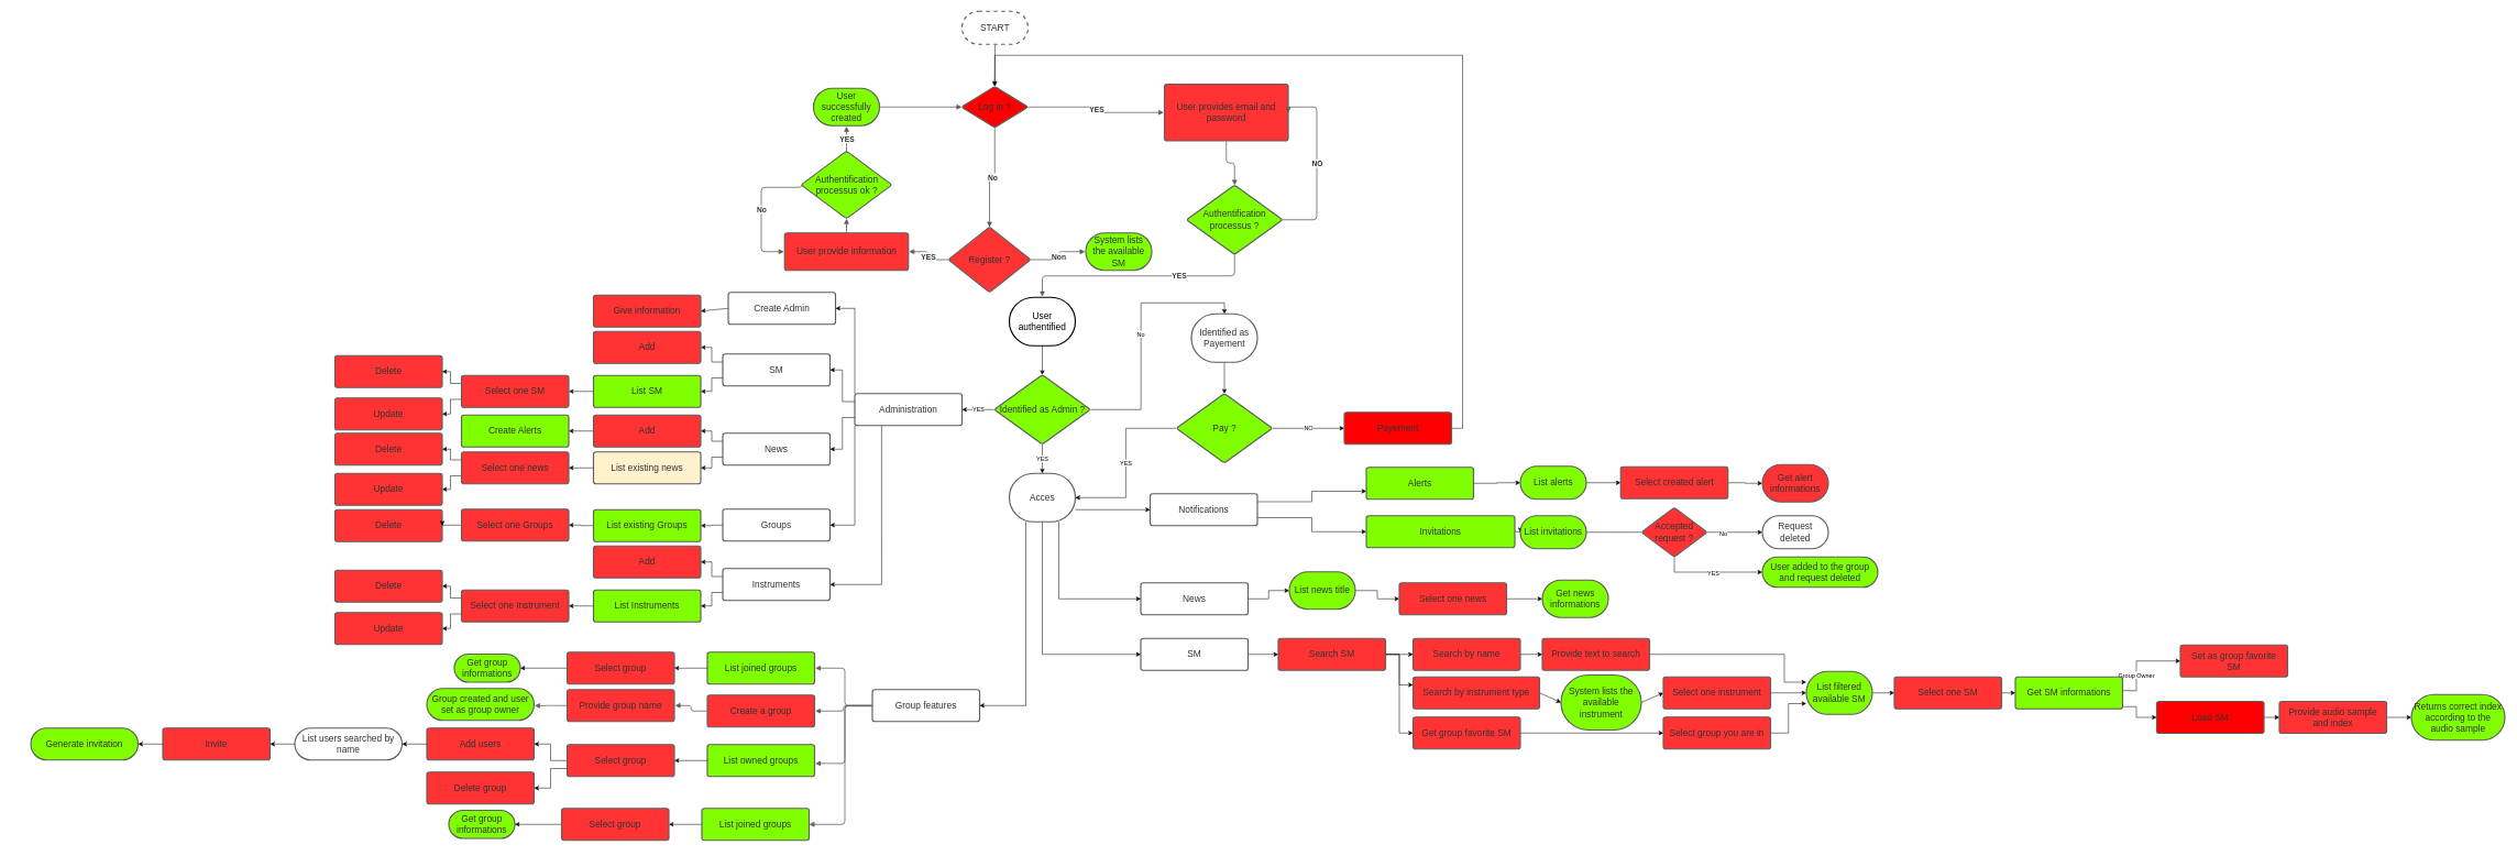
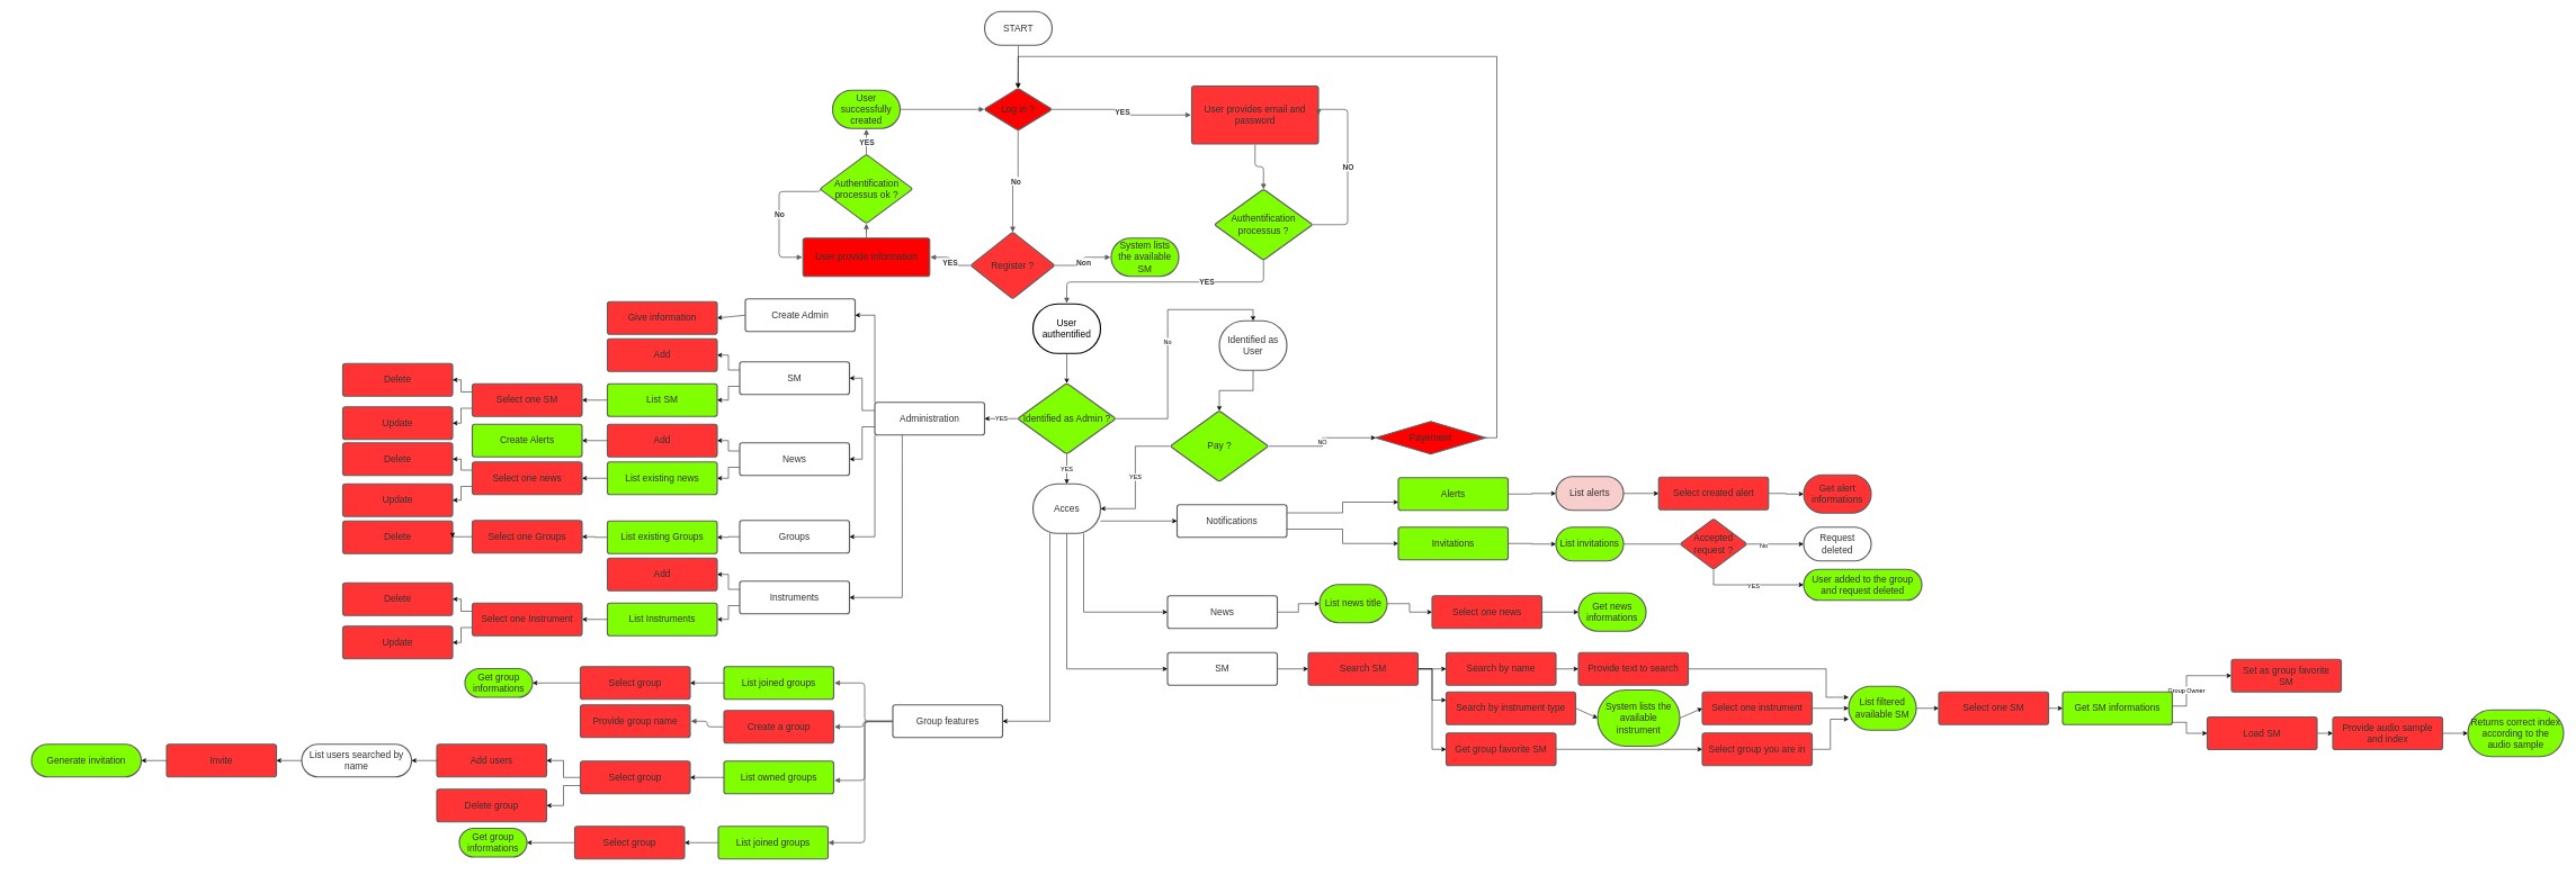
- <mxCell id="2" value="START" style="html=1;overflow=block;blockSpacing=1;whiteSpace=wrap;rounded=1;arcSize=50;fontSize=16.7;fontColor=#333333;align=center;spacing=3.8;strokeColor=#5e5e5e;strokeOpacity=100;strokeWidth=2.3;dashed=1;" parent="1" vertex="1"><mxGeometry x="1748" y="20" width="120" height="60" as="geometry" /></mxCell>
+ <mxCell id="2" value="START" style="html=1;overflow=block;blockSpacing=1;whiteSpace=wrap;rounded=1;arcSize=50;fontSize=16.7;fontColor=#333333;align=center;spacing=3.8;strokeColor=#5e5e5e;strokeOpacity=100;strokeWidth=2.3;" parent="1" vertex="1"><mxGeometry x="1748" y="20" width="120" height="60" as="geometry" /></mxCell>
- <mxCell id="12" value="User provide information" style="html=1;overflow=block;blockSpacing=1;whiteSpace=wrap;fontSize=16.7;fontColor=#333333;align=center;spacing=9;strokeColor=#5e5e5e;strokeOpacity=100;rounded=1;absoluteArcSize=1;arcSize=9;strokeWidth=2.3;fillColor=#FF3333;" parent="1" vertex="1"><mxGeometry x="1425.5" y="423" width="225" height="68" as="geometry" /></mxCell>
+ <mxCell id="12" value="User provide information" style="html=1;overflow=block;blockSpacing=1;whiteSpace=wrap;fontSize=16.7;fontColor=#333333;align=center;spacing=9;strokeColor=#5e5e5e;strokeOpacity=100;rounded=1;absoluteArcSize=1;arcSize=9;strokeWidth=2.3;fillColor=#ff0000;" parent="1" vertex="1"><mxGeometry x="1425.5" y="423" width="225" height="68" as="geometry" /></mxCell>
- <mxCell id="167" value="Identified as Payement" style="html=1;overflow=block;blockSpacing=1;whiteSpace=wrap;rounded=1;arcSize=50;fontSize=16.7;fontColor=#333333;align=center;spacing=3.8;strokeColor=#5e5e5e;strokeOpacity=100;strokeWidth=2.3;fillColor=#FFFFFF;" parent="1" vertex="1"><mxGeometry x="2165" y="570" width="120" height="88" as="geometry" /></mxCell>
+ <mxCell id="167" value="Identified as User" style="html=1;overflow=block;blockSpacing=1;whiteSpace=wrap;rounded=1;arcSize=50;fontSize=16.7;fontColor=#333333;align=center;spacing=3.8;strokeColor=#5e5e5e;strokeOpacity=100;strokeWidth=2.3;fillColor=#FFFFFF;" parent="1" vertex="1"><mxGeometry x="2165" y="570" width="120" height="88" as="geometry" /></mxCell>
- <mxCell id="170" value="Pay ?" style="html=1;overflow=block;blockSpacing=1;whiteSpace=wrap;rhombus;fontSize=16.7;fontColor=#333333;align=center;spacing=3.8;strokeColor=#5e5e5e;strokeOpacity=100;rounded=1;absoluteArcSize=1;arcSize=9;strokeWidth=2.3;fillColor=#80FF00;" parent="1" vertex="1"><mxGeometry x="2137.5" y="715" width="175" height="126" as="geometry" /></mxCell>
+ <mxCell id="170" value="Pay ?" style="html=1;overflow=block;blockSpacing=1;whiteSpace=wrap;rhombus;fontSize=16.7;fontColor=#333333;align=center;spacing=3.8;strokeColor=#5e5e5e;strokeOpacity=100;rounded=1;absoluteArcSize=1;arcSize=9;strokeWidth=2.3;fillColor=#80FF00;" parent="1" vertex="1"><mxGeometry x="2077.5" y="730" width="175" height="126" as="geometry" /></mxCell>
- <mxCell id="177" value="Payement" style="html=1;overflow=block;blockSpacing=1;whiteSpace=wrap;fontSize=16.7;fontColor=#333333;align=center;spacing=9;strokeColor=#5e5e5e;strokeOpacity=100;rounded=1;absoluteArcSize=1;arcSize=9;strokeWidth=2.3;fillColor=#FF0000;" parent="1" vertex="1"><mxGeometry x="2443" y="749" width="195" height="58" as="geometry" /></mxCell>
+ <mxCell id="177" value="Payement" style="rhombus;html=1;overflow=block;blockSpacing=1;whiteSpace=wrap;fontSize=16.7;fontColor=#333333;align=center;spacing=9;strokeColor=#5e5e5e;strokeOpacity=100;absoluteArcSize=1;arcSize=9;strokeWidth=2.3;fillColor=#FF0000;" parent="1" vertex="1"><mxGeometry x="2443" y="749" width="195" height="58" as="geometry" /></mxCell>
- <mxCell id="128" value="List existing news" style="html=1;overflow=block;blockSpacing=1;whiteSpace=wrap;fontSize=16.7;fontColor=#333333;align=center;spacing=9;strokeColor=#5e5e5e;strokeOpacity=100;rounded=1;absoluteArcSize=1;arcSize=9;strokeWidth=2.3;fillColor=#fff2cc;" parent="1" vertex="1"><mxGeometry x="1078" y="821" width="195" height="58" as="geometry" /></mxCell>
+ <mxCell id="128" value="List existing news" style="html=1;overflow=block;blockSpacing=1;whiteSpace=wrap;fontSize=16.7;fontColor=#333333;align=center;spacing=9;strokeColor=#5e5e5e;strokeOpacity=100;rounded=1;absoluteArcSize=1;arcSize=9;strokeWidth=2.3;fillColor=#80FF00;" parent="1" vertex="1"><mxGeometry x="1078" y="821" width="195" height="58" as="geometry" /></mxCell>
- <mxCell id="107" value="List alerts" style="html=1;overflow=block;blockSpacing=1;whiteSpace=wrap;rounded=1;arcSize=50;fontSize=16.7;fontColor=#333333;align=center;spacing=3.8;strokeColor=#5e5e5e;strokeOpacity=100;strokeWidth=2.3;fillColor=#80FF00;" parent="1" vertex="1"><mxGeometry x="2763" y="847" width="120" height="60" as="geometry" /></mxCell>
+ <mxCell id="107" value="List alerts" style="html=1;overflow=block;blockSpacing=1;whiteSpace=wrap;rounded=1;arcSize=50;fontSize=16.7;fontColor=#333333;align=center;spacing=3.8;strokeColor=#5e5e5e;strokeOpacity=100;strokeWidth=2.3;fillColor=#f8cecc;" parent="1" vertex="1"><mxGeometry x="2763" y="847" width="120" height="60" as="geometry" /></mxCell>
- <mxCell id="105" value="Invitations" style="html=1;overflow=block;blockSpacing=1;whiteSpace=wrap;fontSize=16.7;fontColor=#333333;align=center;spacing=9;strokeColor=#5e5e5e;strokeOpacity=100;rounded=1;absoluteArcSize=1;arcSize=9;strokeWidth=2.3;fillColor=#80FF00;" parent="1" vertex="1"><mxGeometry x="2483" y="937" width="270" height="58" as="geometry" /></mxCell>
+ <mxCell id="105" value="Invitations" style="html=1;overflow=block;blockSpacing=1;whiteSpace=wrap;fontSize=16.7;fontColor=#333333;align=center;spacing=9;strokeColor=#5e5e5e;strokeOpacity=100;rounded=1;absoluteArcSize=1;arcSize=9;strokeWidth=2.3;fillColor=#80FF00;" parent="1" vertex="1"><mxGeometry x="2483" y="937" width="195" height="58" as="geometry" /></mxCell>
- <mxCell id="150" value="Group created and user set as group owner" style="html=1;overflow=block;blockSpacing=1;whiteSpace=wrap;rounded=1;arcSize=50;fontSize=16.7;fontColor=#333333;align=center;spacing=3.8;strokeColor=#5e5e5e;strokeOpacity=100;strokeWidth=2.3;fillColor=#80FF00;" parent="138" vertex="1"><mxGeometry x="755" y="68" width="195" height="58" as="geometry" /></mxCell>
- <mxCell id="151" value="" style="html=1;jettySize=18;whiteSpace=wrap;fontSize=13;strokeColor=#5E5E5E;strokeWidth=1.5;rounded=1;arcSize=12;edgeStyle=orthogonalEdgeStyle;startArrow=none;endArrow=block;endFill=1;exitX=-0.006;exitY=0.5;exitPerimeter=0;entryX=1.005;entryY=0.542;entryPerimeter=0;" parent="138" source="144" target="150" edge="1"><mxGeometry width="100" height="100" relative="1" as="geometry"><Array as="points" /></mxGeometry></mxCell>
- <mxCell id="70" value="Load SM" style="html=1;overflow=block;blockSpacing=1;whiteSpace=wrap;fontSize=16.7;fontColor=#333333;align=center;spacing=9;strokeColor=#5e5e5e;strokeOpacity=100;rounded=1;absoluteArcSize=1;arcSize=9;strokeWidth=2.3;fillColor=#ff0000;" parent="1" vertex="1"><mxGeometry x="3920" y="1274.5" width="195" height="58" as="geometry" /></mxCell>
+ <mxCell id="70" value="Load SM" style="html=1;overflow=block;blockSpacing=1;whiteSpace=wrap;fontSize=16.7;fontColor=#333333;align=center;spacing=9;strokeColor=#5e5e5e;strokeOpacity=100;rounded=1;absoluteArcSize=1;arcSize=9;strokeWidth=2.3;fillColor=#FF3333;" parent="1" vertex="1"><mxGeometry x="3920" y="1274.5" width="195" height="58" as="geometry" /></mxCell>
